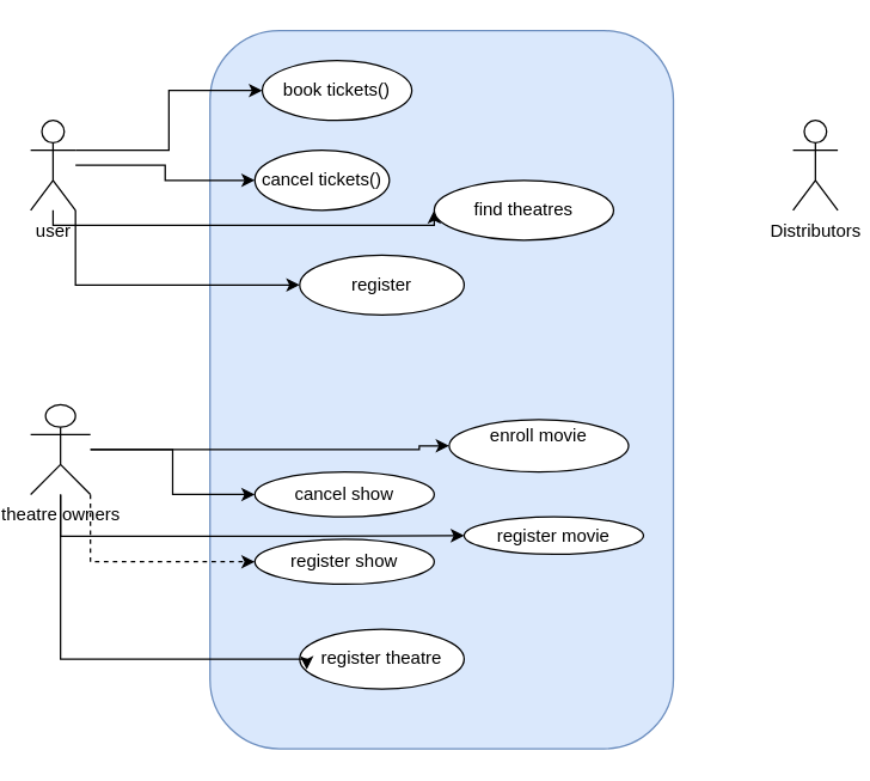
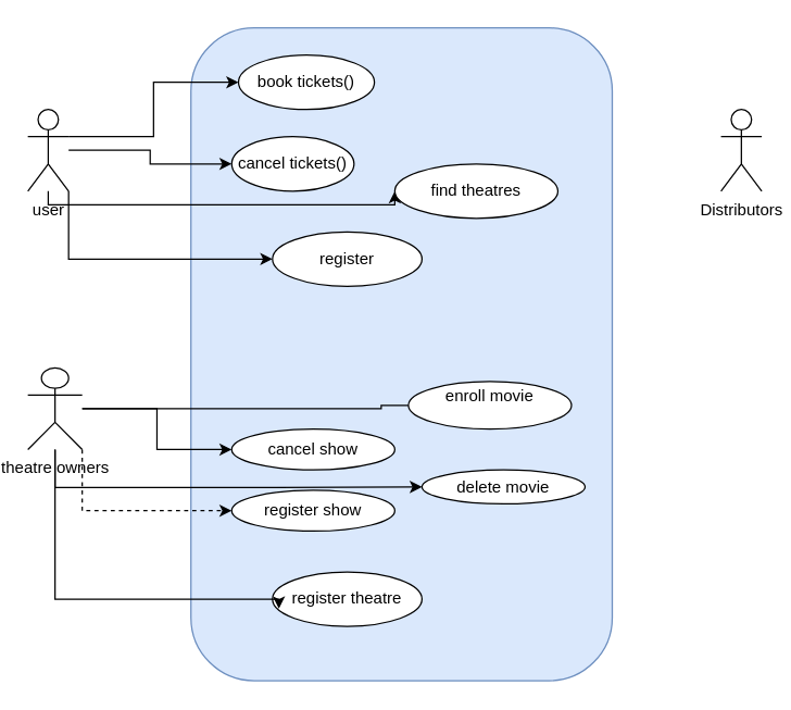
- <mxCell id="10" style="edgeStyle=orthogonalEdgeStyle;rounded=0;orthogonalLoop=1;jettySize=auto;html=1;entryX=0;entryY=0.5;entryDx=0;entryDy=0;" edge="1" parent="1" source="12" target="22"><mxGeometry relative="1" as="geometry"><Array as="points"><mxPoint x="280" y="300" /><mxPoint x="280" y="298" /></Array></mxGeometry></mxCell>
+ <mxCell id="10" style="edgeStyle=orthogonalEdgeStyle;rounded=0;orthogonalLoop=1;jettySize=auto;html=1;entryX=0;entryY=0.5;entryDx=0;entryDy=0;endArrow=none;" edge="1" parent="1" source="12" target="22"><mxGeometry relative="1" as="geometry"><Array as="points"><mxPoint x="280" y="300" /><mxPoint x="280" y="298" /></Array></mxGeometry></mxCell>
- <mxCell id="23" value="register movie" style="ellipse;whiteSpace=wrap;html=1;" vertex="1" parent="1"><mxGeometry x="310" y="345" width="120" height="25" as="geometry" /></mxCell>
+ <mxCell id="23" value="delete movie" style="ellipse;whiteSpace=wrap;html=1;" vertex="1" parent="1"><mxGeometry x="310" y="345" width="120" height="25" as="geometry" /></mxCell>
